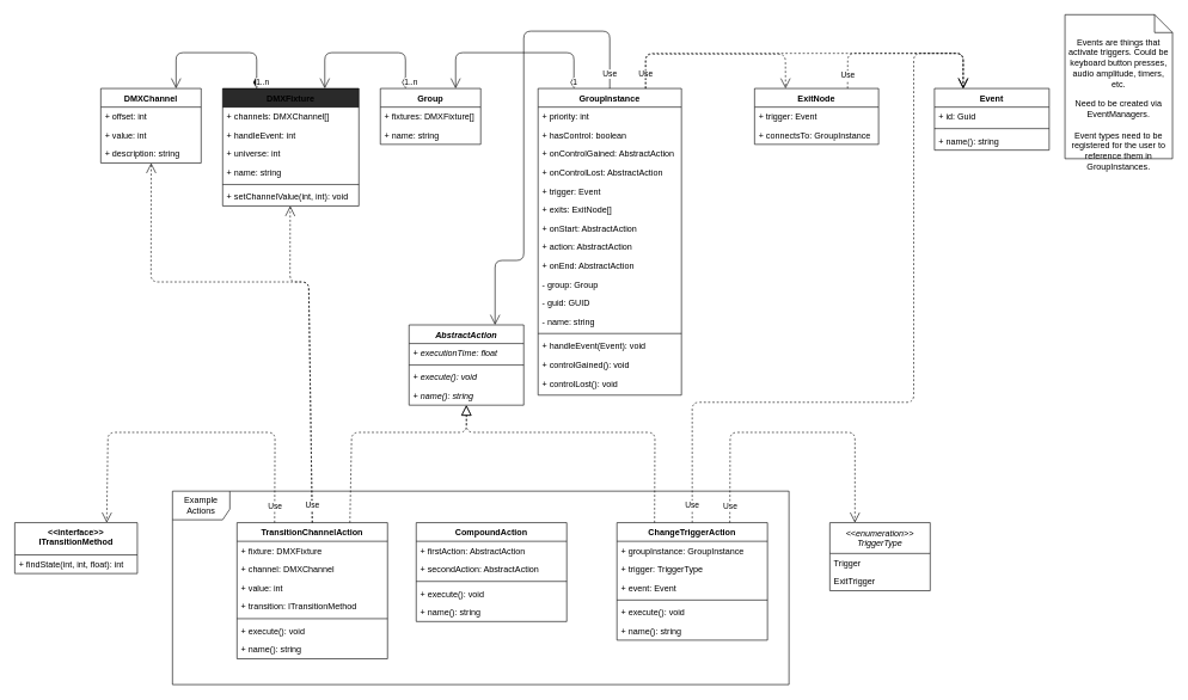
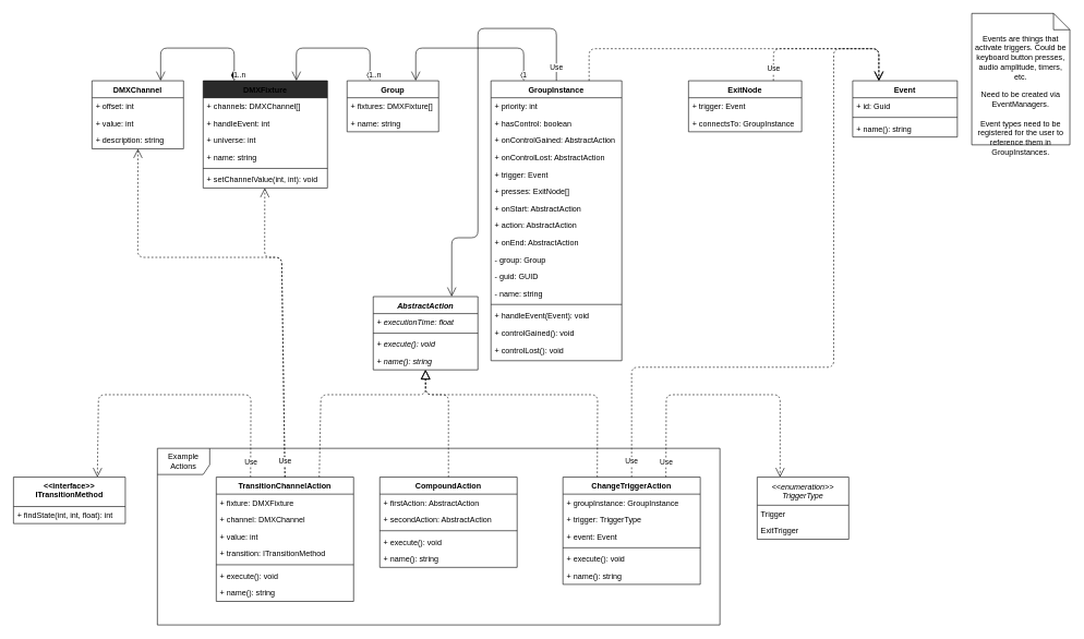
- <mxCell id="84" value="Use" style="endArrow=open;endSize=12;dashed=1;html=1;exitX=0.75;exitY=0;exitDx=0;exitDy=0;entryX=0.25;entryY=0;entryDx=0;entryDy=0;" parent="1" source="3" target="81" edge="1"><mxGeometry x="-0.863" width="160" relative="1" as="geometry"><mxPoint x="960" y="323.571" as="sourcePoint" /><mxPoint x="1130" y="283.743" as="targetPoint" /><mxPoint as="offset" /><Array as="points"><mxPoint x="900" y="75" /><mxPoint x="1095" y="75" /></Array></mxGeometry></mxCell>
- <mxCell id="9" value="+ exits: ExitNode[]" style="text;strokeColor=none;fillColor=none;align=left;verticalAlign=top;spacingLeft=4;spacingRight=4;overflow=hidden;rotatable=0;points=[[0,0.5],[1,0.5]];portConstraint=eastwest;" parent="3" vertex="1"><mxGeometry y="156" width="200" height="26" as="geometry" /></mxCell>
+ <mxCell id="9" value="+ presses: ExitNode[]" style="text;strokeColor=none;fillColor=none;align=left;verticalAlign=top;spacingLeft=4;spacingRight=4;overflow=hidden;rotatable=0;points=[[0,0.5],[1,0.5]];portConstraint=eastwest;" parent="3" vertex="1"><mxGeometry y="156" width="200" height="26" as="geometry" /></mxCell>
+ <mxCell id="66" value="" style="endArrow=block;dashed=1;endFill=0;endSize=12;html=1;entryX=0.5;entryY=1;entryDx=0;entryDy=0;exitX=0.5;exitY=0;exitDx=0;exitDy=0;" parent="1" source="60" target="37" edge="1"><mxGeometry width="160" relative="1" as="geometry"><mxPoint x="870" y="764.087" as="sourcePoint" /><mxPoint x="634.569" y="663" as="targetPoint" /><Array as="points"><mxPoint x="685" y="603" /><mxPoint x="650" y="603" /></Array></mxGeometry></mxCell>
